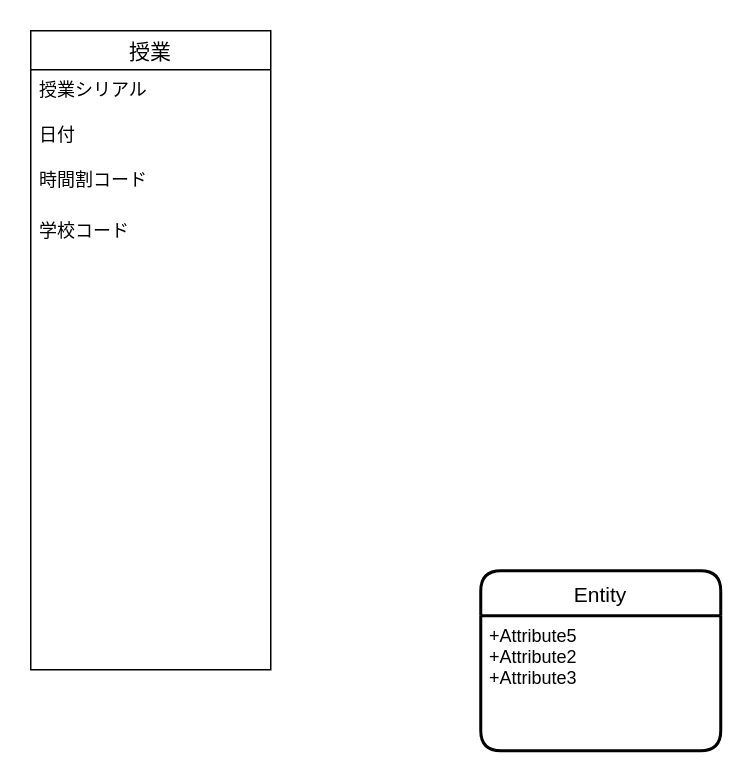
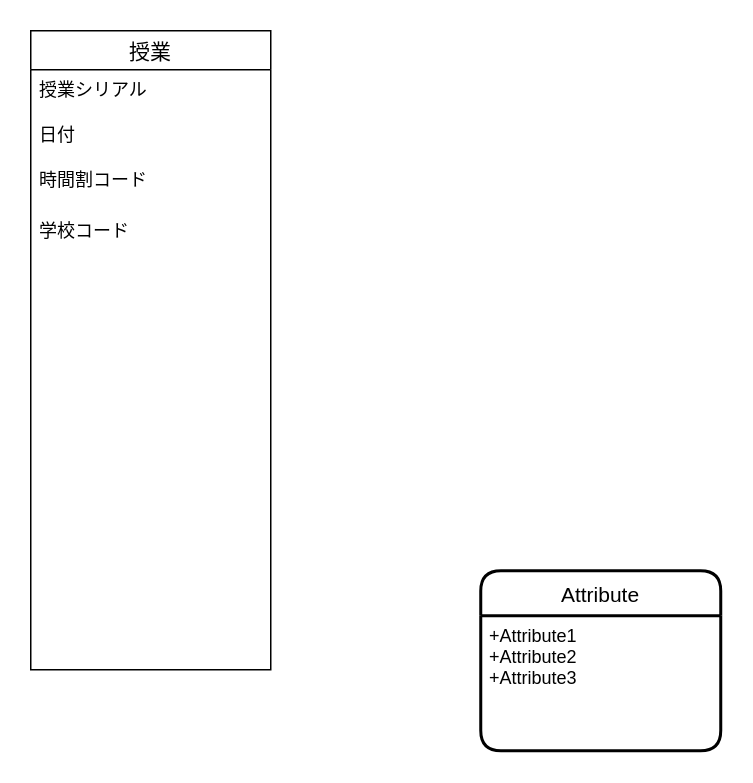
- <mxCell id="15" value="Entity" style="swimlane;childLayout=stackLayout;horizontal=1;startSize=30;horizontalStack=0;rounded=1;fontSize=14;fontStyle=0;strokeWidth=2;resizeParent=0;resizeLast=1;shadow=0;dashed=0;align=center;" vertex="1" parent="1"><mxGeometry x="320" y="380" width="160" height="120" as="geometry" /></mxCell>
+ <mxCell id="15" value="Attribute" style="swimlane;childLayout=stackLayout;horizontal=1;startSize=30;horizontalStack=0;rounded=1;fontSize=14;fontStyle=0;strokeWidth=2;resizeParent=0;resizeLast=1;shadow=0;dashed=0;align=center;" vertex="1" parent="1"><mxGeometry x="320" y="380" width="160" height="120" as="geometry" /></mxCell>
- <mxCell id="16" value="+Attribute5&#10;+Attribute2&#10;+Attribute3" style="align=left;strokeColor=none;fillColor=none;spacingLeft=4;fontSize=12;verticalAlign=top;resizable=0;rotatable=0;part=1;" vertex="1" parent="15"><mxGeometry y="30" width="160" height="90" as="geometry" /></mxCell>
+ <mxCell id="16" value="+Attribute1&#10;+Attribute2&#10;+Attribute3" style="align=left;strokeColor=none;fillColor=none;spacingLeft=4;fontSize=12;verticalAlign=top;resizable=0;rotatable=0;part=1;" vertex="1" parent="15"><mxGeometry y="30" width="160" height="90" as="geometry" /></mxCell>
